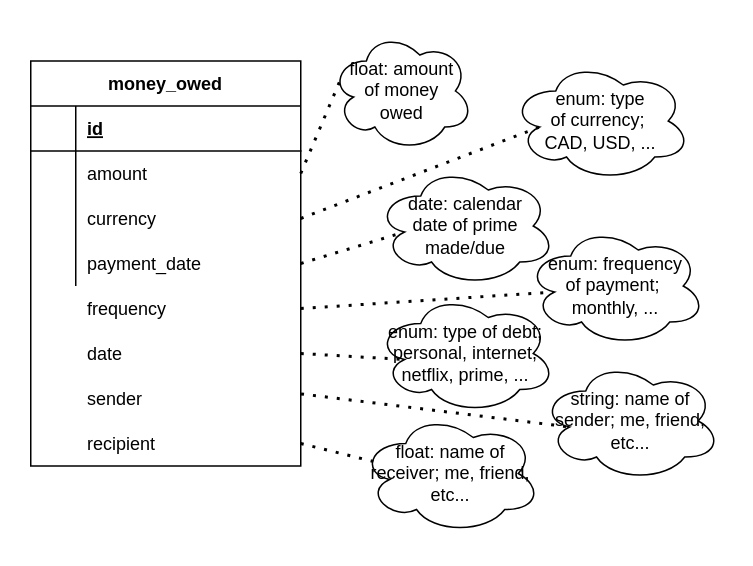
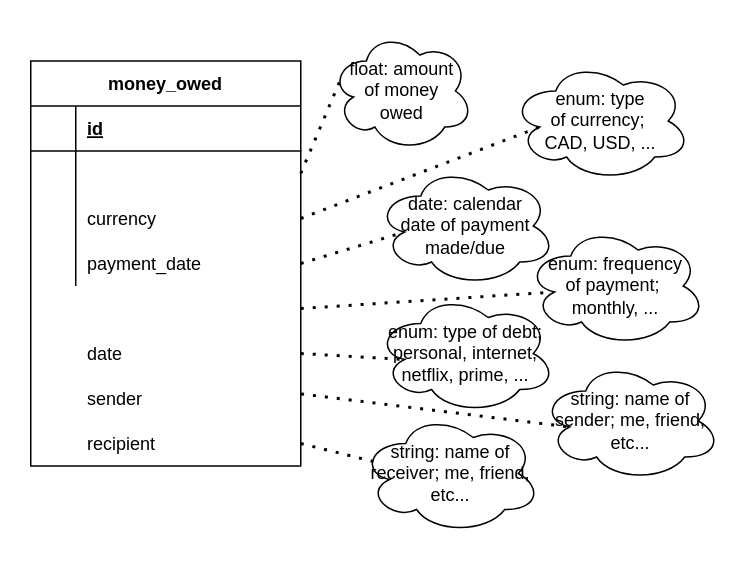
- <mxCell id="7" value="amount" style="shape=partialRectangle;connectable=0;fillColor=none;top=0;left=0;bottom=0;right=0;align=left;spacingLeft=6;overflow=hidden;" vertex="1" parent="5"><mxGeometry x="30" width="150" height="30" as="geometry" /></mxCell>
- <mxCell id="25" value="date: calendar&lt;br&gt;date of prime&lt;br&gt;made/due" style="ellipse;shape=cloud;whiteSpace=wrap;html=1;" vertex="1" parent="1"><mxGeometry x="250" y="110" width="120" height="80" as="geometry" /></mxCell>
+ <mxCell id="25" value="date: calendar&lt;br&gt;date of payment&lt;br&gt;made/due" style="ellipse;shape=cloud;whiteSpace=wrap;html=1;" vertex="1" parent="1"><mxGeometry x="250" y="110" width="120" height="80" as="geometry" /></mxCell>
- <mxCell id="29" value="frequency" style="shape=partialRectangle;connectable=0;fillColor=none;top=0;left=0;bottom=0;right=0;align=left;spacingLeft=6;overflow=hidden;" vertex="1" parent="27"><mxGeometry x="30" width="150" height="30" as="geometry" /></mxCell>
- <mxCell id="35" value="float: name of receiver; me, friend, etc..." style="ellipse;shape=cloud;whiteSpace=wrap;html=1;" vertex="1" parent="1"><mxGeometry x="240" y="275" width="120" height="80" as="geometry" /></mxCell>
+ <mxCell id="35" value="string: name of receiver; me, friend, etc..." style="ellipse;shape=cloud;whiteSpace=wrap;html=1;" vertex="1" parent="1"><mxGeometry x="240" y="275" width="120" height="80" as="geometry" /></mxCell>
